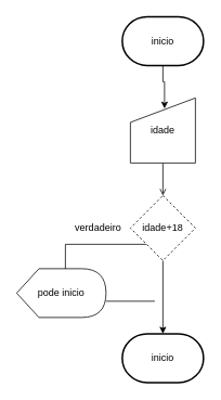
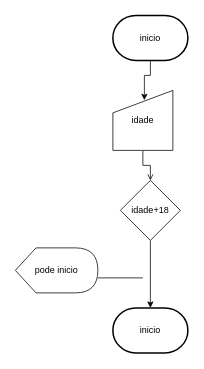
- <mxCell id="5" value="idade" style="shape=manualInput;whiteSpace=wrap;html=1;" vertex="1" parent="1"><mxGeometry x="160" y="120" width="80" height="80" as="geometry" /></mxCell>
+ <mxCell id="5" value="idade" style="shape=manualInput;whiteSpace=wrap;html=1;" vertex="1" parent="1"><mxGeometry x="150" y="120" width="80" height="80" as="geometry" /></mxCell>
- <mxCell id="12" value="verdadeiro" style="text;html=1;resizable=0;autosize=1;align=center;verticalAlign=middle;points=[];fillColor=none;strokeColor=none;rounded=0;" vertex="1" parent="1"><mxGeometry x="80" y="265" width="80" height="30" as="geometry" /></mxCell>
- <mxCell id="8" value="idade+18" style="rhombus;whiteSpace=wrap;html=1;dashed=1;" vertex="1" parent="1"><mxGeometry x="160" y="240" width="80" height="80" as="geometry" /></mxCell>
+ <mxCell id="8" value="idade+18" style="rhombus;whiteSpace=wrap;html=1;" vertex="1" parent="1"><mxGeometry x="160" y="240" width="80" height="80" as="geometry" /></mxCell>
- <mxCell id="6" style="edgeStyle=orthogonalEdgeStyle;rounded=0;orthogonalLoop=1;jettySize=auto;html=1;exitX=0;exitY=1;exitDx=0;exitDy=0;entryX=0.545;entryY=0.167;entryDx=0;entryDy=0;entryPerimeter=0;" edge="1" parent="1" source="8" target="9"><mxGeometry relative="1" as="geometry" /></mxCell>
